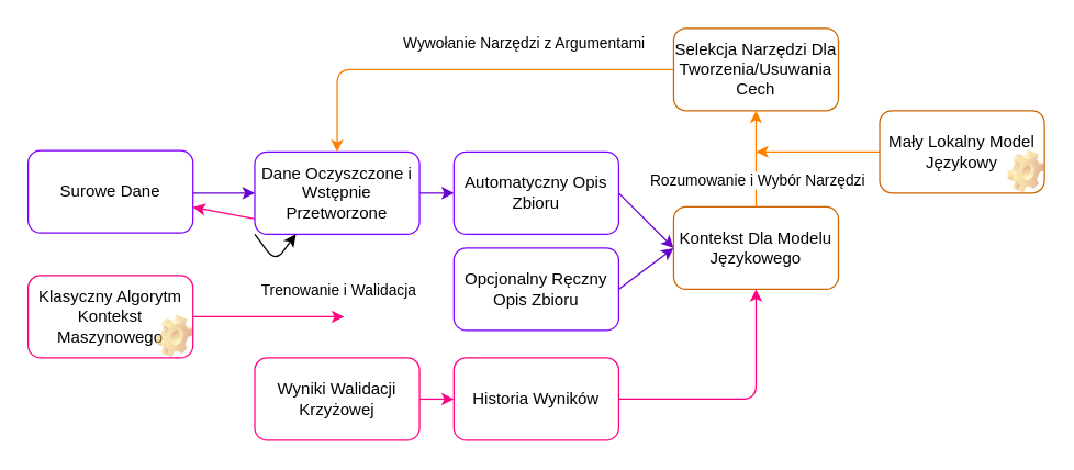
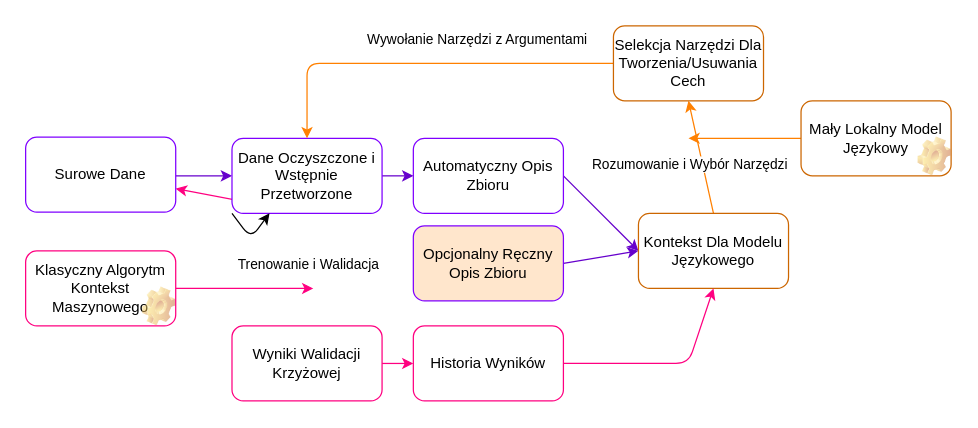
- <mxCell id="11" value="Kontekst Dla Modelu Językowego" style="rounded=1;verticalAlign=middle;align=center;labelBorderColor=none;whiteSpace=wrap;html=1;fontFamily=Helvetica;strokeColor=#CC6600;" parent="1" vertex="1"><mxGeometry x="490" y="150" width="120" height="60" as="geometry" /></mxCell>
+ <mxCell id="11" value="Kontekst Dla Modelu Językowego" style="rounded=1;verticalAlign=middle;align=center;labelBorderColor=none;whiteSpace=wrap;html=1;fontFamily=Helvetica;strokeColor=#CC6600;" parent="1" vertex="1"><mxGeometry x="510" y="170" width="120" height="60" as="geometry" /></mxCell>
- <mxCell id="4" value="Opcjonalny Ręczny Opis Zbioru" style="rounded=1;verticalAlign=middle;align=center;labelBorderColor=none;whiteSpace=wrap;html=1;fontFamily=Helvetica;strokeColor=#7F00FF;" parent="1" vertex="1"><mxGeometry x="330" y="180" width="120" height="60" as="geometry" /></mxCell>
+ <mxCell id="4" value="Opcjonalny Ręczny Opis Zbioru" style="rounded=1;verticalAlign=middle;align=center;labelBorderColor=none;whiteSpace=wrap;html=1;fontFamily=Helvetica;strokeColor=#7F00FF;fillColor=#ffe6cc;" parent="1" vertex="1"><mxGeometry x="330" y="180" width="120" height="60" as="geometry" /></mxCell>
